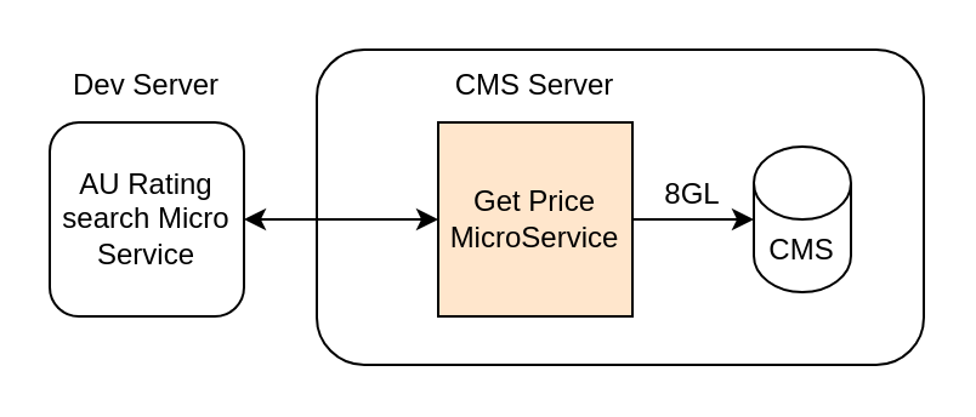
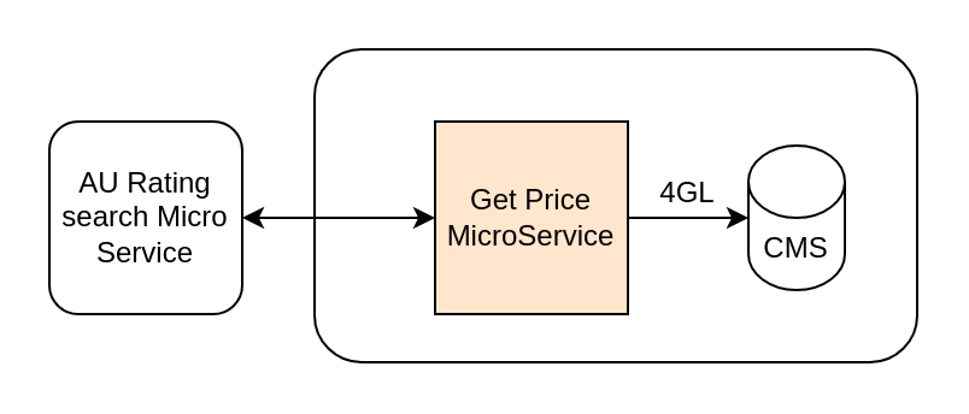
- <mxCell id="6" value="Dev Server" style="text;html=1;strokeColor=none;fillColor=none;align=center;verticalAlign=middle;whiteSpace=wrap;rounded=0;" parent="1" vertex="1"><mxGeometry x="20" y="20" width="80" height="30" as="geometry" /></mxCell>
- <mxCell id="7" value="CMS Server" style="text;html=1;strokeColor=none;fillColor=none;align=center;verticalAlign=middle;whiteSpace=wrap;rounded=0;" parent="1" vertex="1"><mxGeometry x="185" y="20" width="70" height="30" as="geometry" /></mxCell>
- <mxCell id="10" value="8GL" style="text;html=1;strokeColor=none;fillColor=none;align=center;verticalAlign=middle;whiteSpace=wrap;rounded=0;" parent="1" vertex="1"><mxGeometry x="255" y="70" width="60" height="20" as="geometry" /></mxCell>
+ <mxCell id="10" value="4GL" style="text;html=1;strokeColor=none;fillColor=none;align=center;verticalAlign=middle;whiteSpace=wrap;rounded=0;" parent="1" vertex="1"><mxGeometry x="255" y="70" width="60" height="20" as="geometry" /></mxCell>
